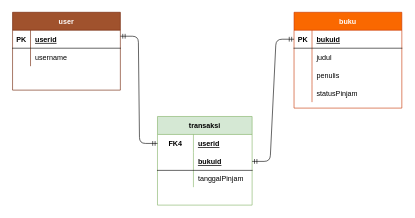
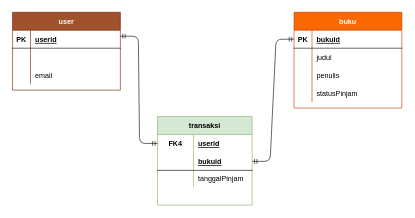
- <mxCell id="8" value="username" style="shape=partialRectangle;connectable=0;fillColor=none;top=0;left=0;bottom=0;right=0;align=left;spacingLeft=6;overflow=hidden;" vertex="1" parent="6"><mxGeometry x="30" width="150" height="30" as="geometry" /></mxCell>
+ <mxCell id="11" value="email" style="shape=partialRectangle;connectable=0;fillColor=none;top=0;left=0;bottom=0;right=0;align=left;spacingLeft=6;overflow=hidden;" vertex="1" parent="9"><mxGeometry x="30" width="150" height="30" as="geometry" /></mxCell>
